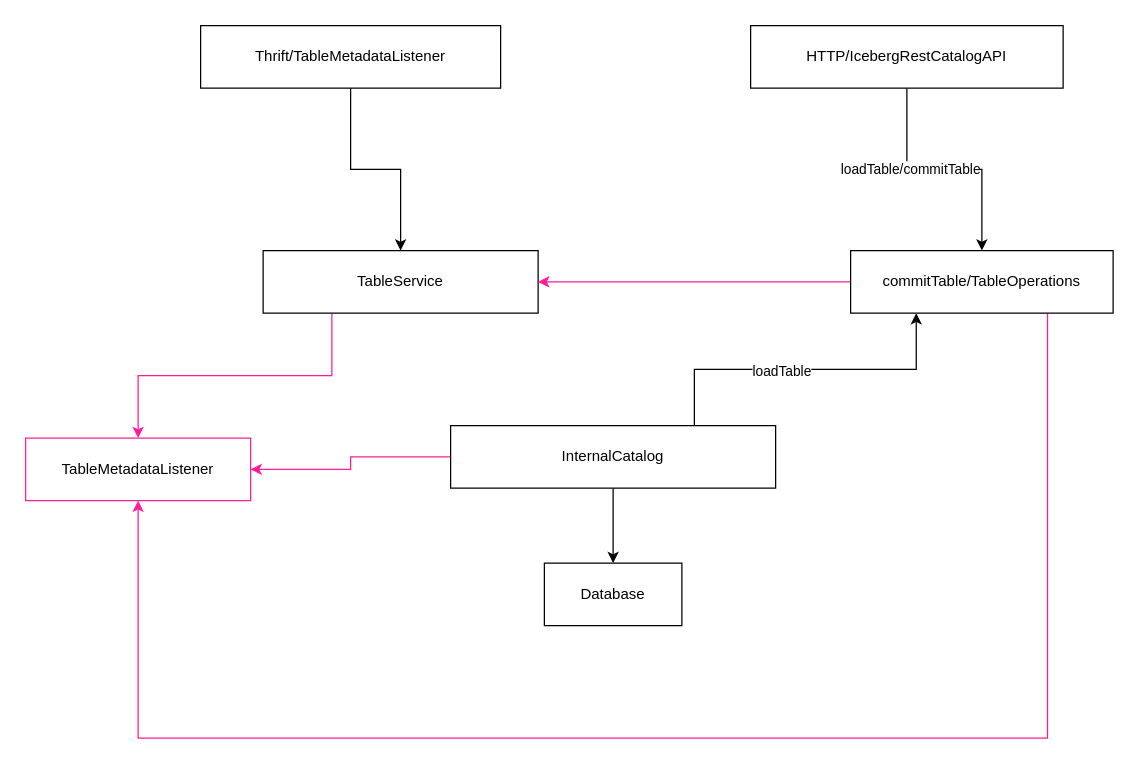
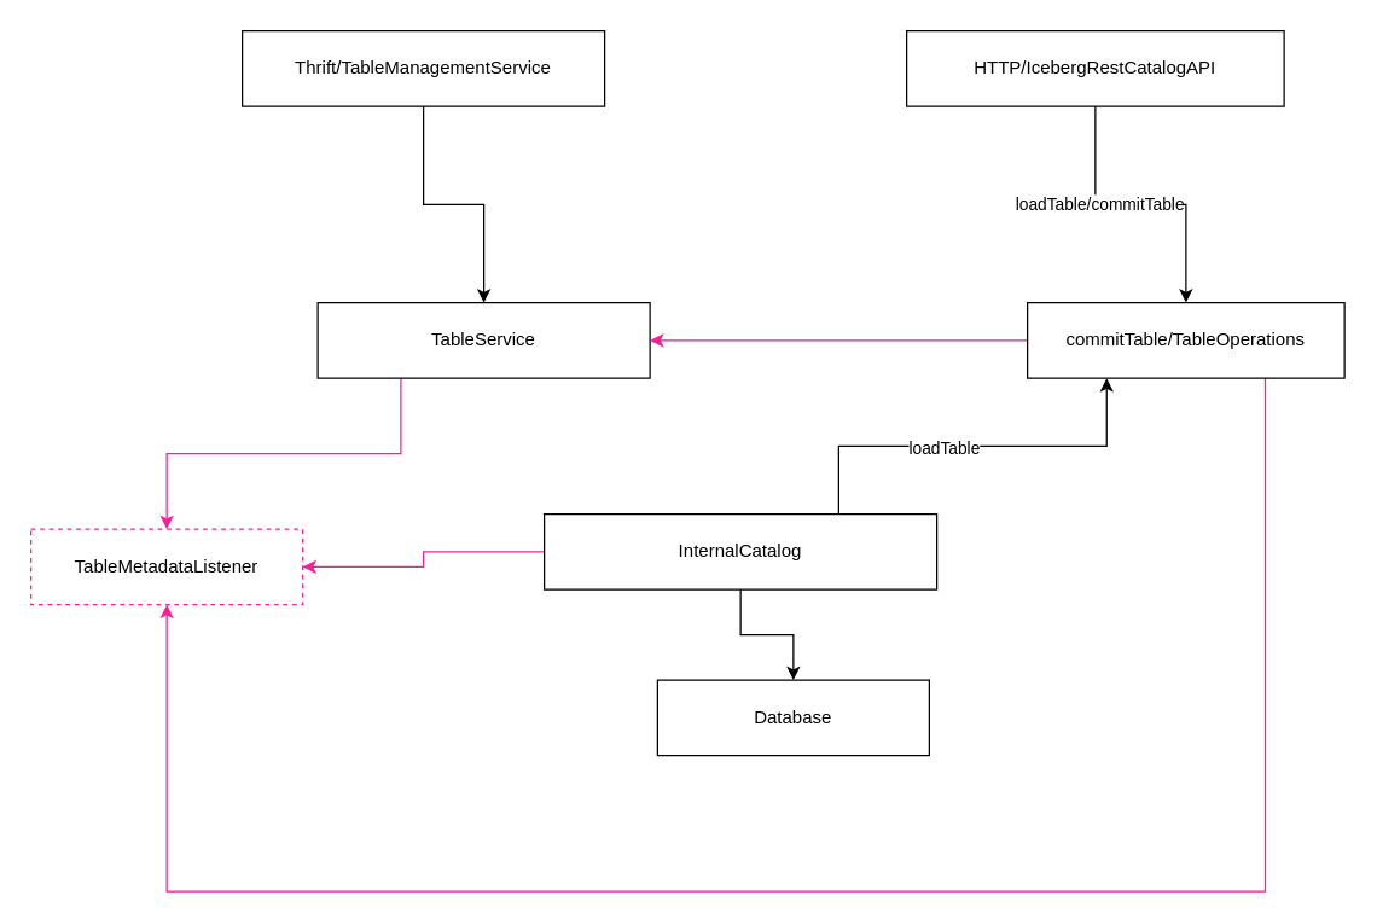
- <mxCell id="3" value="Thrift/TableMetadataListener" style="html=1;whiteSpace=wrap;" vertex="1" parent="1"><mxGeometry x="160" y="20" width="240" height="50" as="geometry" /></mxCell>
+ <mxCell id="3" value="Thrift/TableManagementService" style="html=1;whiteSpace=wrap;" vertex="1" parent="1"><mxGeometry x="160" y="20" width="240" height="50" as="geometry" /></mxCell>
- <mxCell id="18" value="TableMetadataListener" style="html=1;whiteSpace=wrap;strokeColor=#FF1C95;" vertex="1" parent="1"><mxGeometry x="20" y="350" width="180" height="50" as="geometry" /></mxCell>
+ <mxCell id="18" value="TableMetadataListener" style="html=1;whiteSpace=wrap;strokeColor=#FF1C95;dashed=1;" vertex="1" parent="1"><mxGeometry x="20" y="350" width="180" height="50" as="geometry" /></mxCell>
- <mxCell id="17" value="Database" style="html=1;whiteSpace=wrap;" vertex="1" parent="1"><mxGeometry x="435" y="450" width="110" height="50" as="geometry" /></mxCell>
+ <mxCell id="17" value="Database" style="html=1;whiteSpace=wrap;" vertex="1" parent="1"><mxGeometry x="435" y="450" width="180" height="50" as="geometry" /></mxCell>
